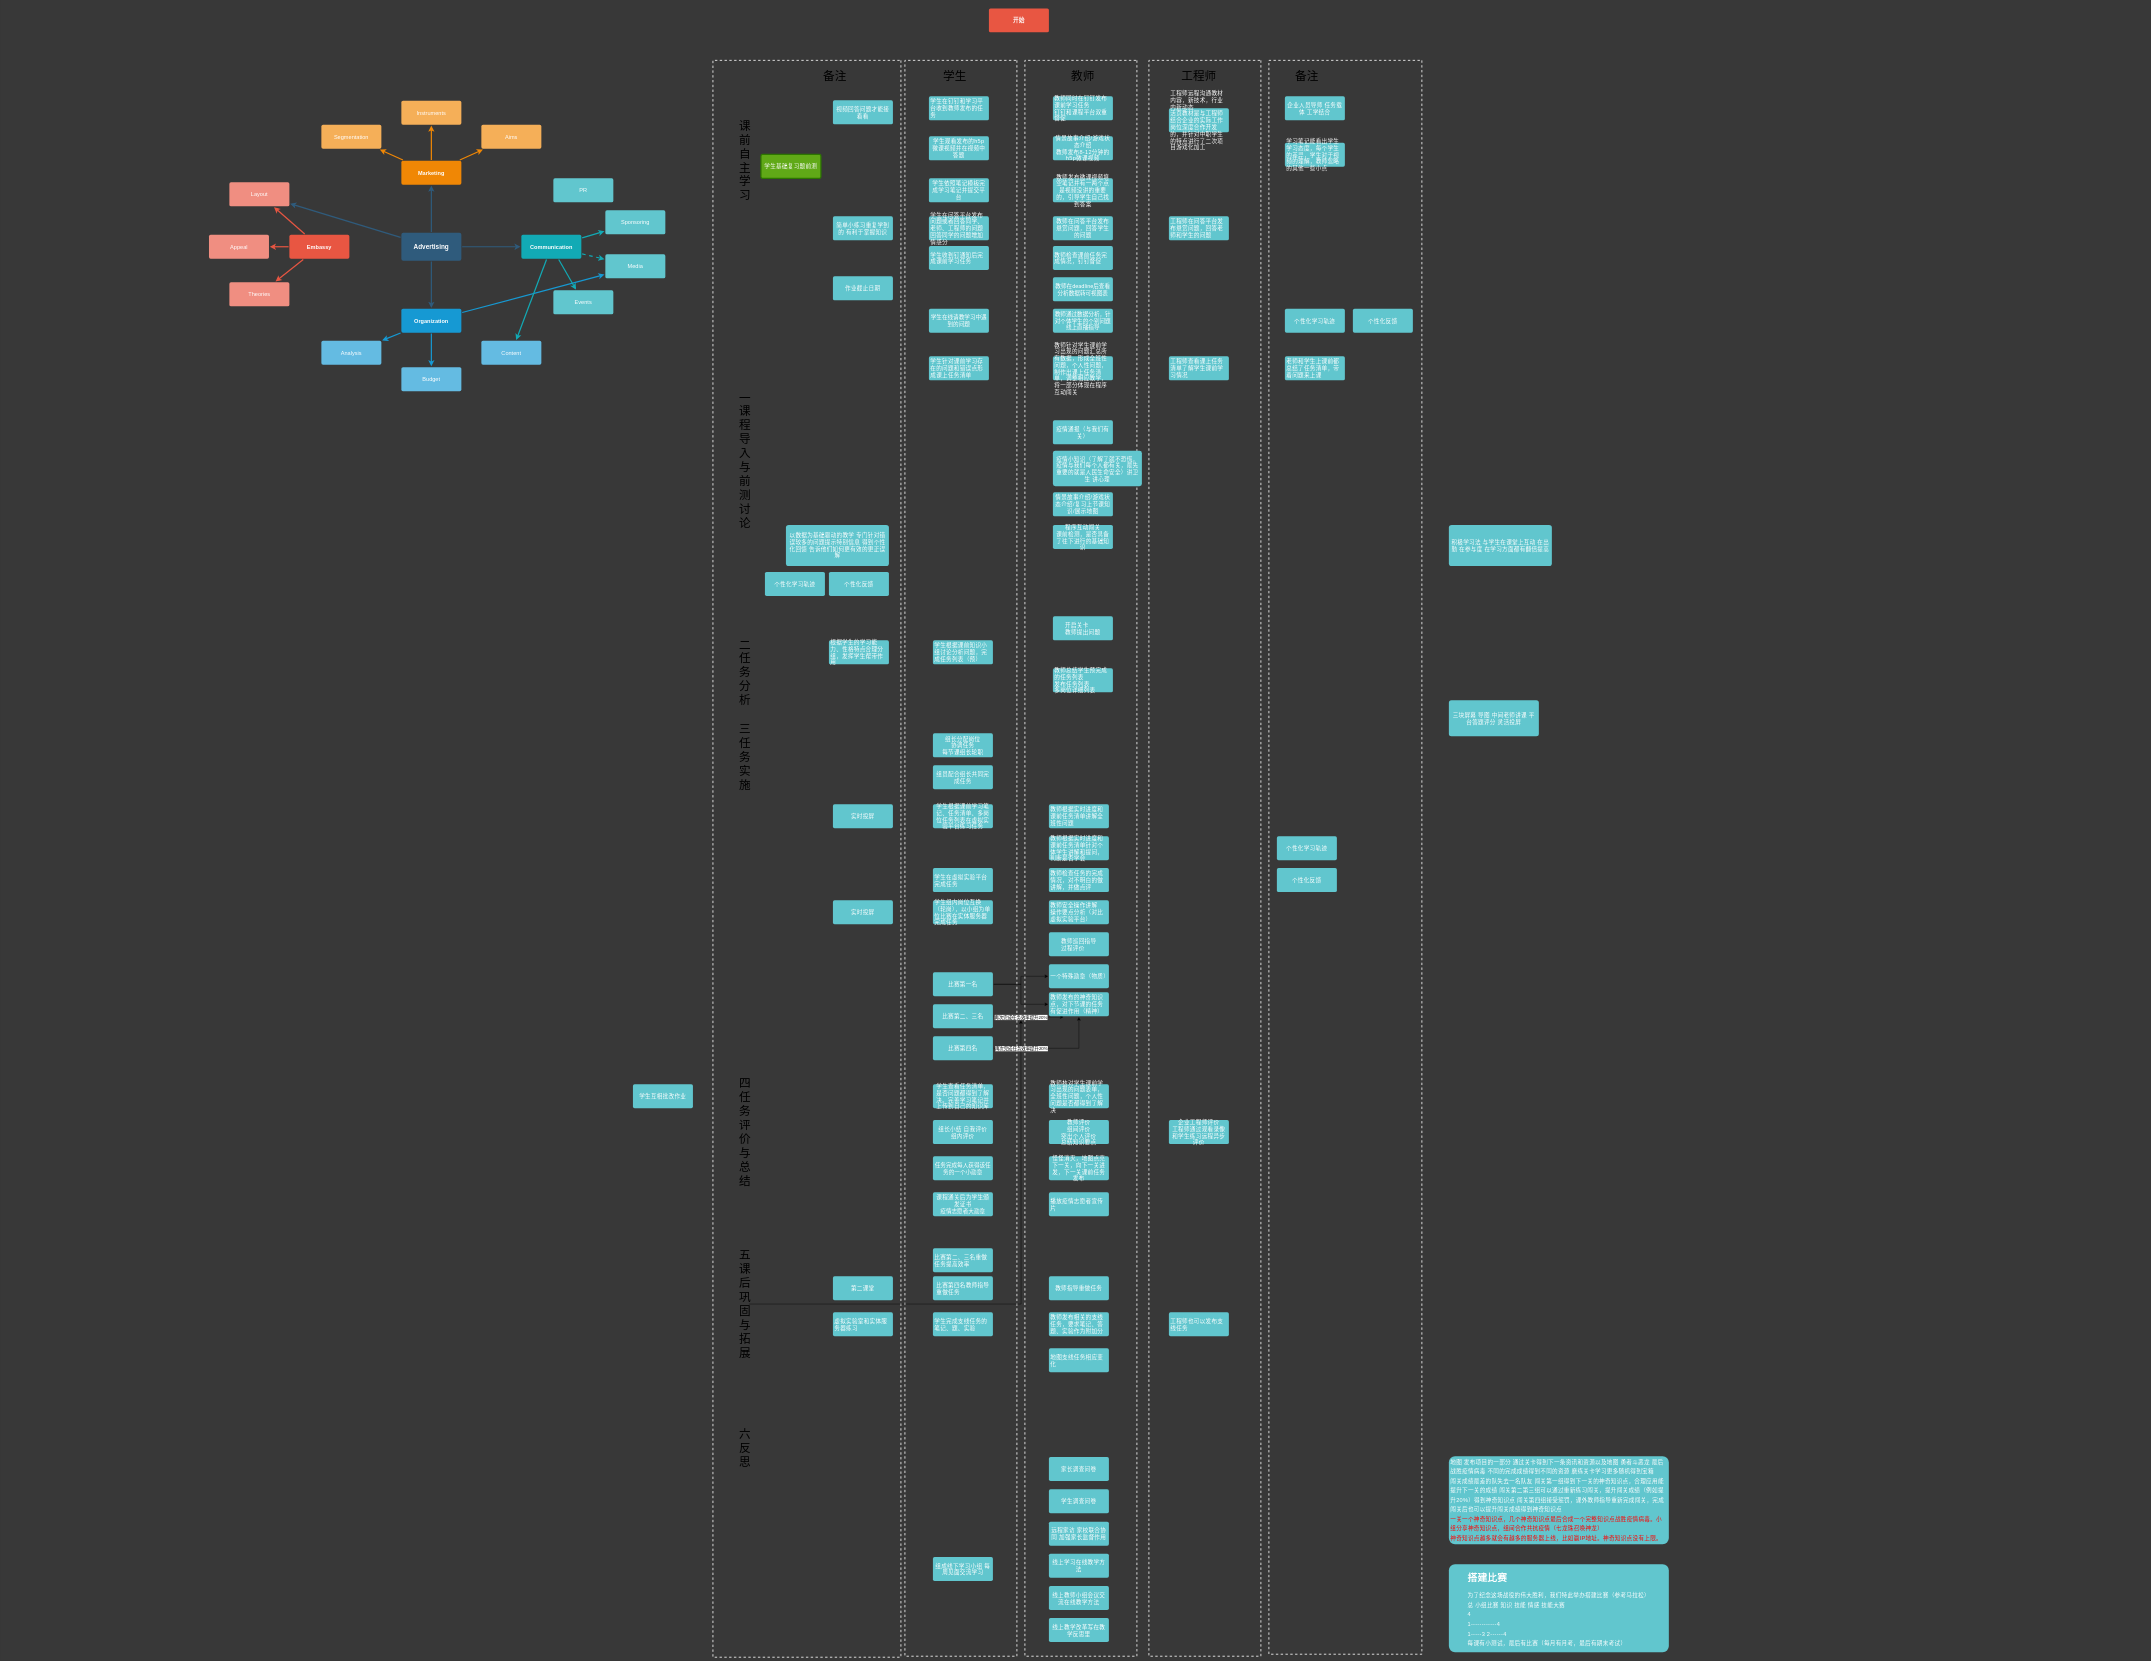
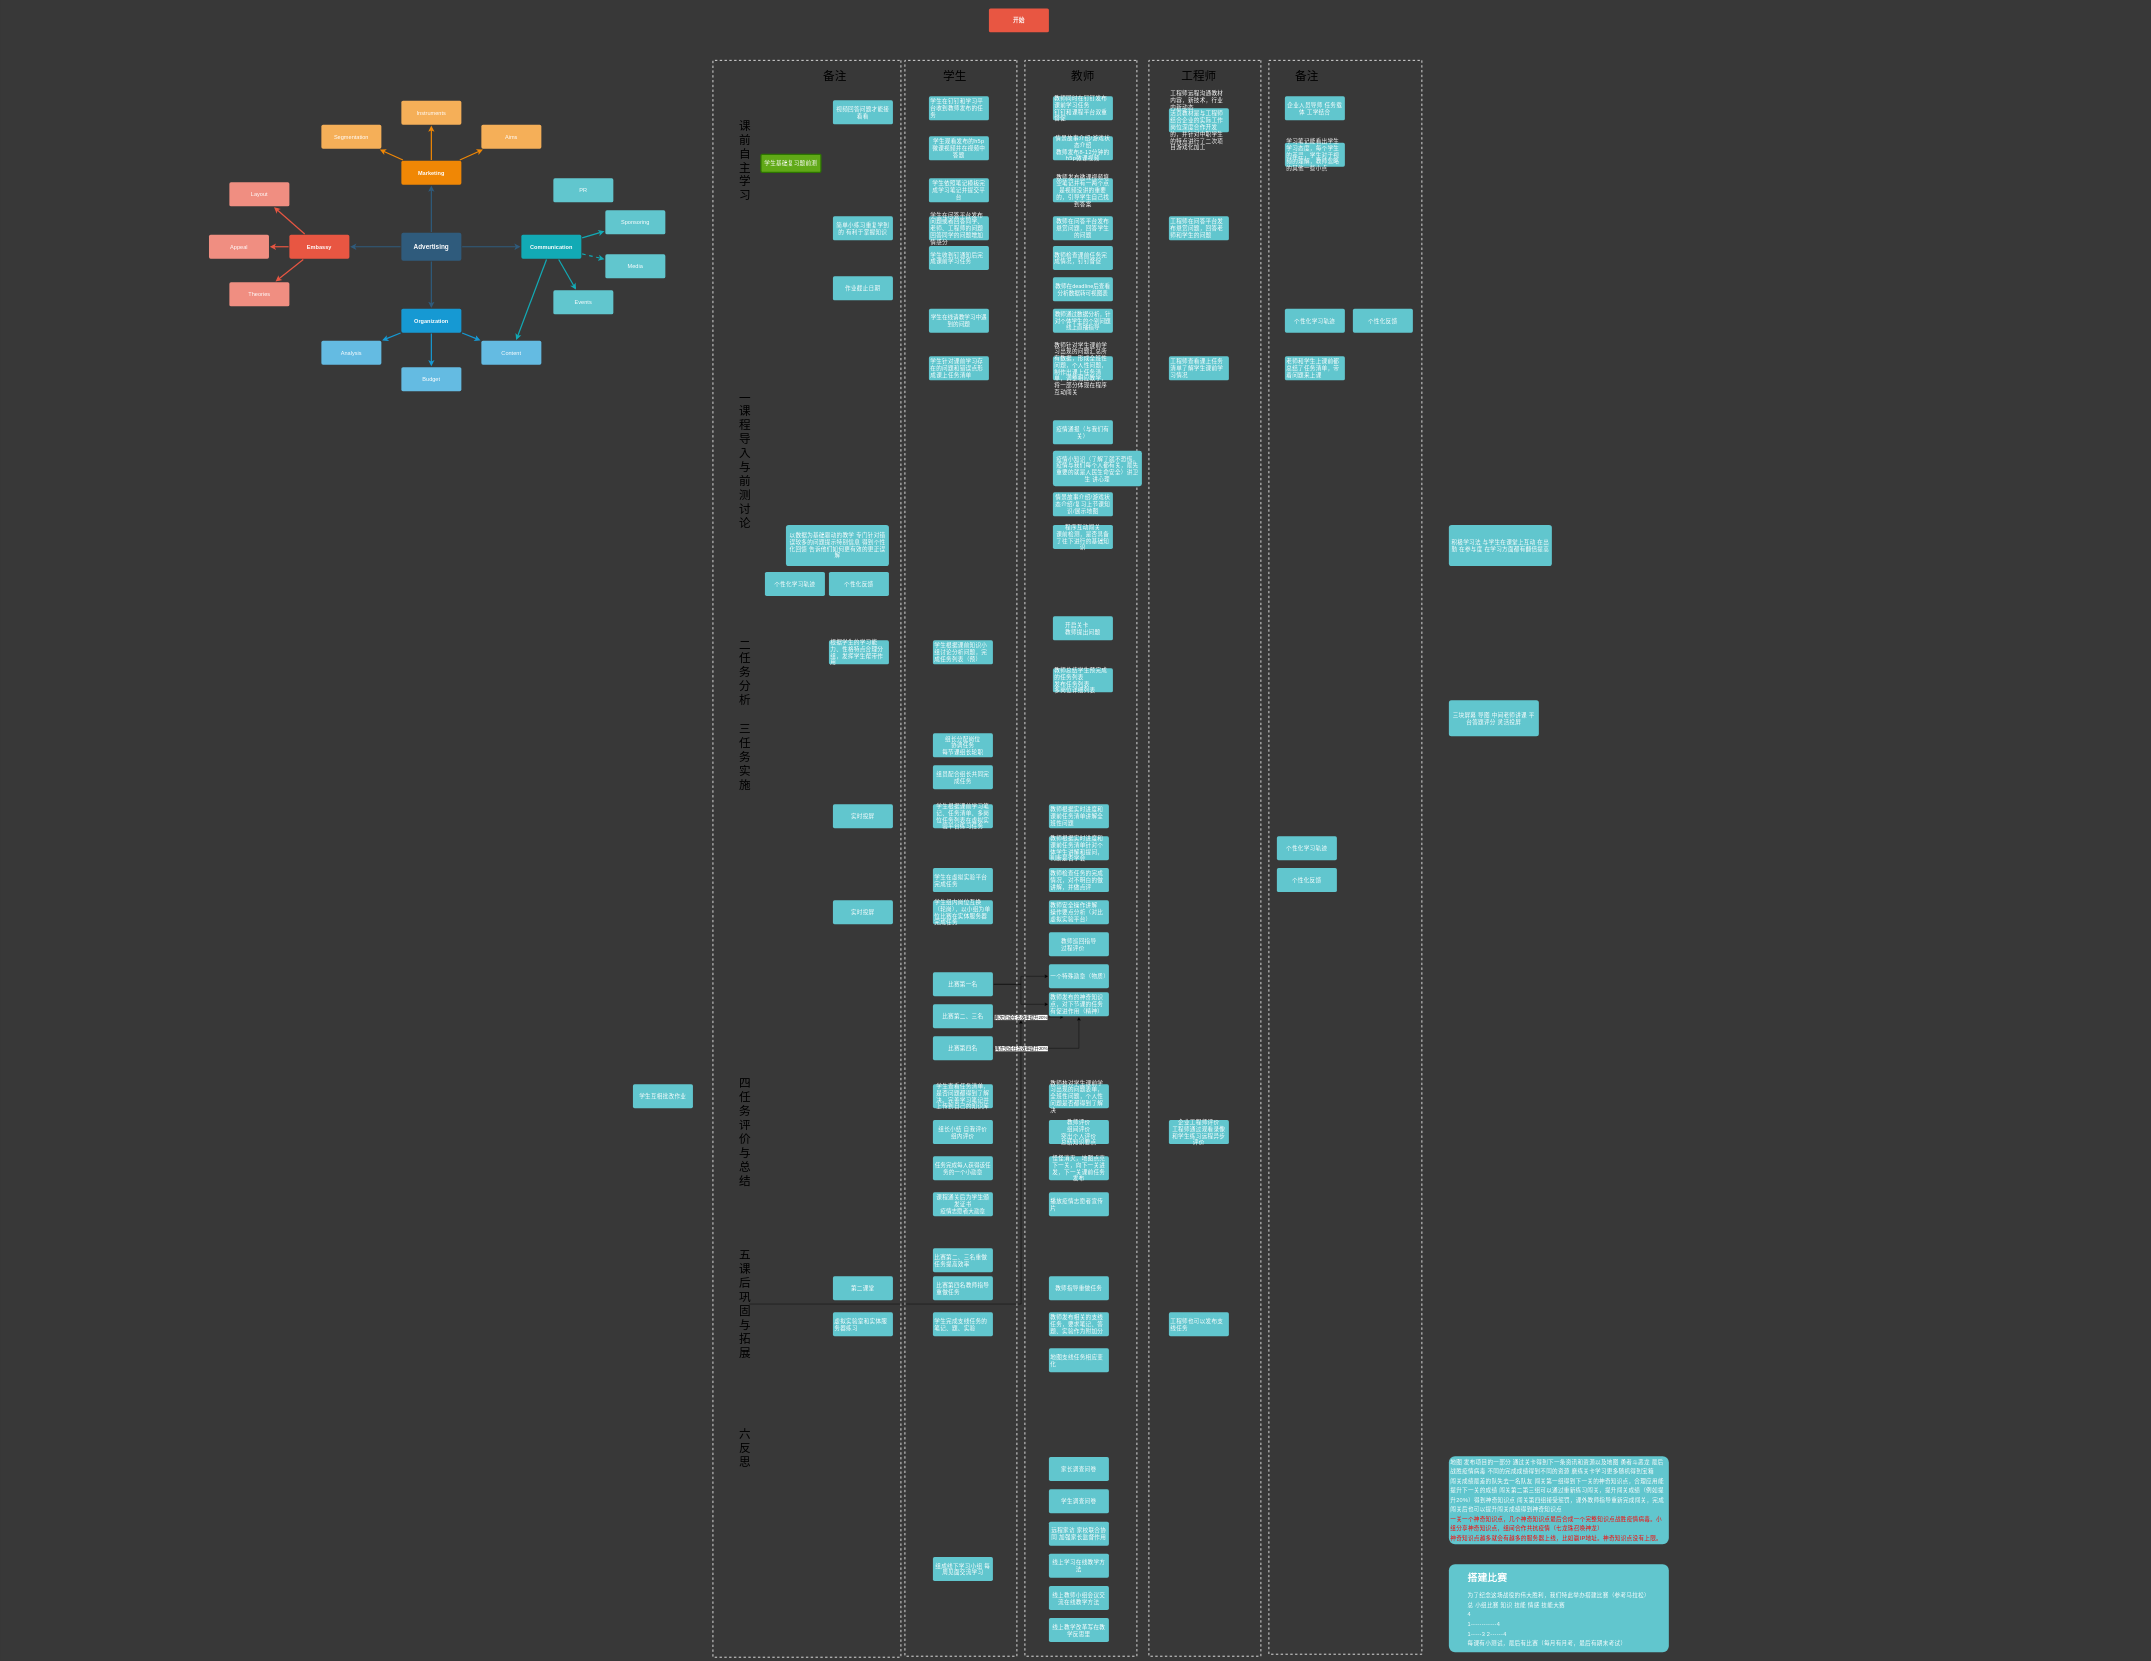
- <mxCell id="110" value="&lt;div style=&quot;text-align: left&quot;&gt;&lt;span style=&quot;letter-spacing: 0.7px&quot;&gt;学生基础复习题前测&lt;/span&gt;&lt;/div&gt;" style="rounded=1;whiteSpace=wrap;html=1;shadow=0;labelBackgroundColor=none;strokeColor=#2D7600;strokeWidth=3;fillColor=#60a917;fontFamily=Helvetica;fontSize=14;fontColor=#ffffff;align=center;spacing=5;fontStyle=0;arcSize=7;perimeterSpacing=2;" parent="7" vertex="1"><mxGeometry x="1902" y="385" width="150" height="60" as="geometry" /></mxCell>
+ <mxCell id="110" value="&lt;div style=&quot;text-align: left&quot;&gt;&lt;span style=&quot;letter-spacing: 0.7px&quot;&gt;学生基础复习题前测&lt;/span&gt;&lt;/div&gt;" style="rounded=1;whiteSpace=wrap;html=1;shadow=0;labelBackgroundColor=none;strokeColor=#2D7600;strokeWidth=3;fillColor=#60a917;fontFamily=Helvetica;fontSize=14;fontColor=#ffffff;align=center;spacing=5;fontStyle=0;arcSize=7;perimeterSpacing=2;" parent="7" vertex="1"><mxGeometry x="1902" y="385" width="150" height="45" as="geometry" /></mxCell>
- <mxCell id="11" value="" style="edgeStyle=none;rounded=0;jumpStyle=none;html=1;shadow=0;labelBackgroundColor=none;startArrow=none;startFill=0;endArrow=classic;endFill=1;jettySize=auto;orthogonalLoop=1;strokeColor=#2F5B7C;strokeWidth=3;fontFamily=Helvetica;fontSize=16;fontColor=#23445D;spacing=5;" parent="7" source="12" target="19" edge="1"><mxGeometry relative="1" as="geometry" /></mxCell>
+ <mxCell id="11" value="" style="edgeStyle=none;rounded=0;jumpStyle=none;html=1;shadow=0;labelBackgroundColor=none;startArrow=none;startFill=0;endArrow=classic;endFill=1;jettySize=auto;orthogonalLoop=1;strokeColor=#2F5B7C;strokeWidth=3;fontFamily=Helvetica;fontSize=16;fontColor=#23445D;spacing=5;" parent="7" source="12" target="16" edge="1"><mxGeometry relative="1" as="geometry" /></mxCell>
- <mxCell id="22" value="" style="edgeStyle=none;rounded=0;jumpStyle=none;html=1;shadow=0;labelBackgroundColor=none;startArrow=none;startFill=0;endArrow=classic;endFill=1;jettySize=auto;orthogonalLoop=1;strokeColor=#1699D3;strokeWidth=3;fontFamily=Helvetica;fontSize=14;fontColor=#FFFFFF;spacing=5;" parent="7" source="23" target="37" edge="1"><mxGeometry relative="1" as="geometry" /></mxCell>
+ <mxCell id="22" value="" style="edgeStyle=none;rounded=0;jumpStyle=none;html=1;shadow=0;labelBackgroundColor=none;startArrow=none;startFill=0;endArrow=classic;endFill=1;jettySize=auto;orthogonalLoop=1;strokeColor=#1699D3;strokeWidth=3;fontFamily=Helvetica;fontSize=14;fontColor=#FFFFFF;spacing=5;" parent="7" source="23" target="24" edge="1"><mxGeometry relative="1" as="geometry" /></mxCell>
